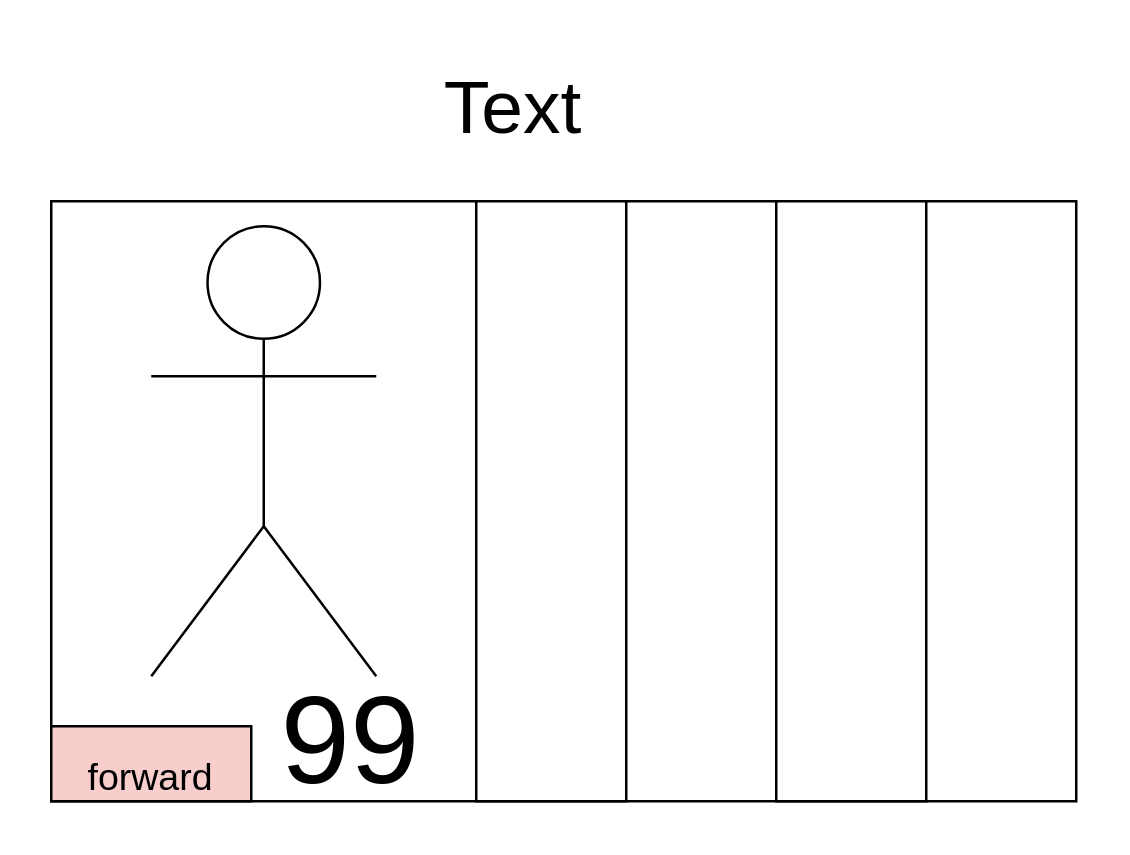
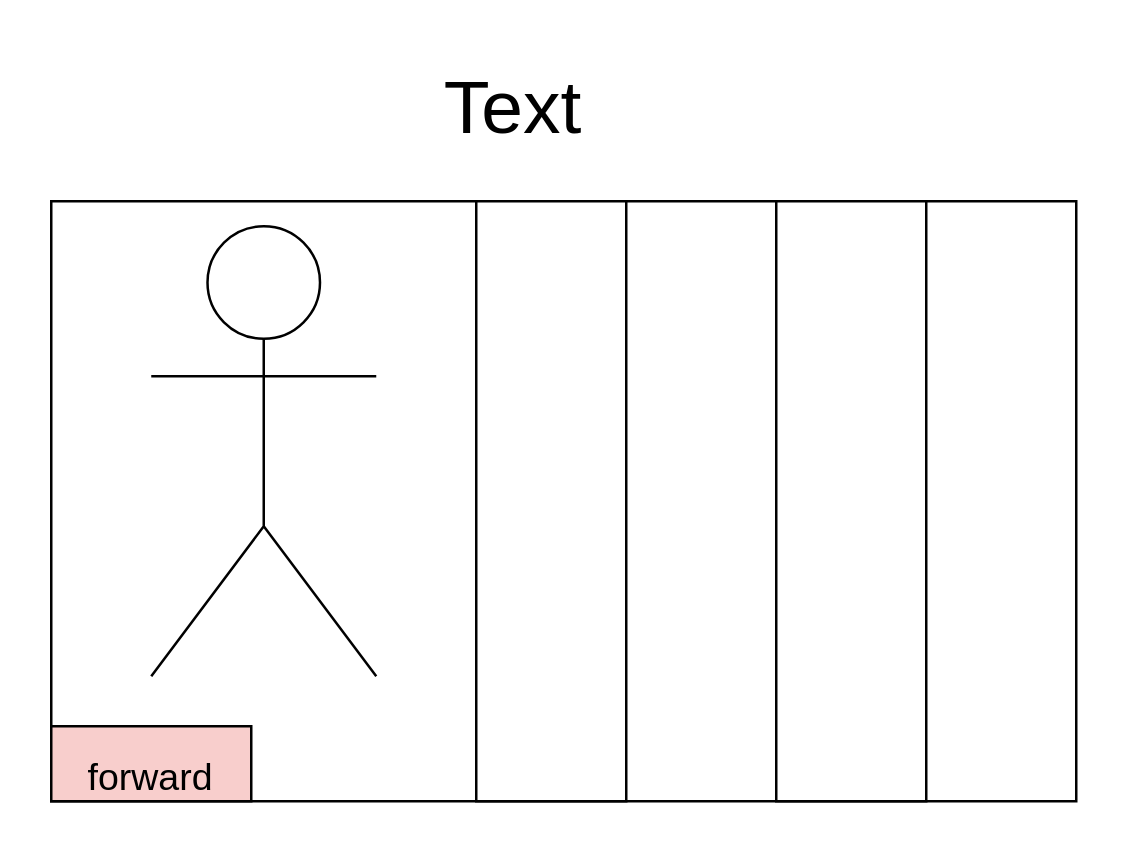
- <mxCell id="5" value="&lt;font style=&quot;font-size: 50px;&quot;&gt;99&lt;/font&gt;" style="text;html=1;strokeColor=none;fillColor=none;align=center;verticalAlign=middle;whiteSpace=wrap;rounded=0;" vertex="1" parent="1"><mxGeometry x="110" y="280" width="60" height="30" as="geometry" /></mxCell>
